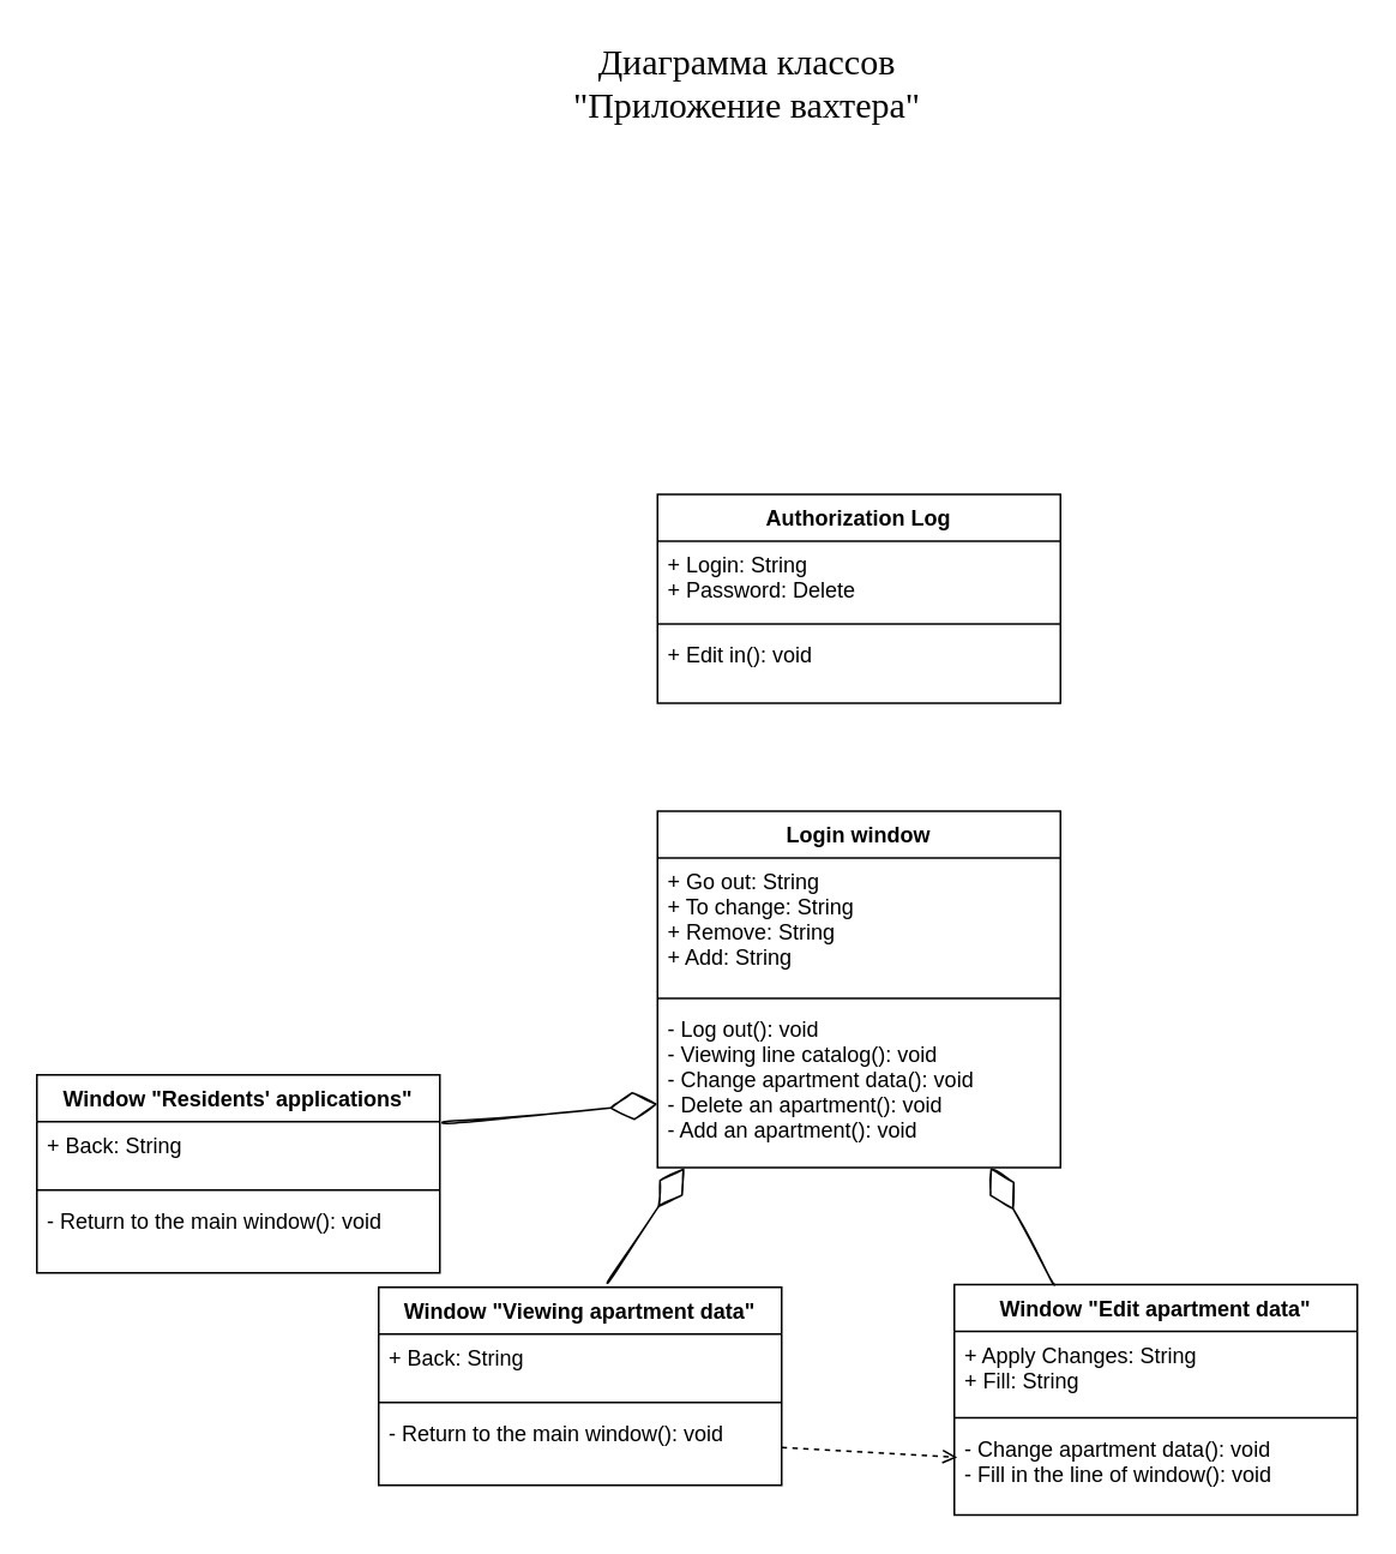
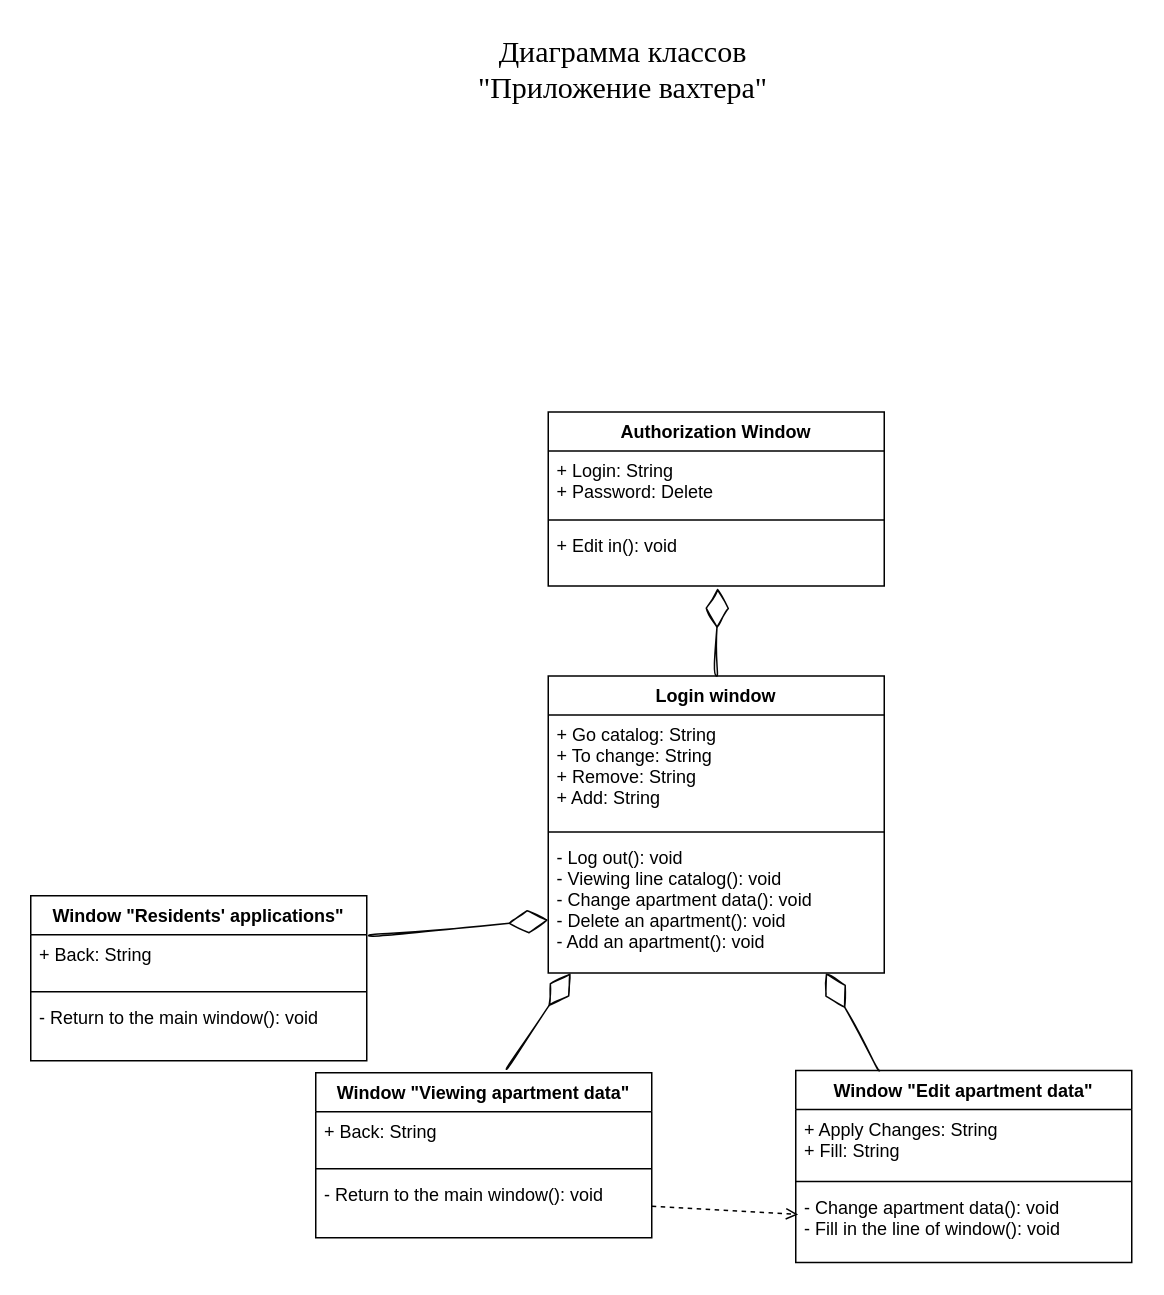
- <mxCell id="12" value="Authorization Log" style="swimlane;fontStyle=1;align=center;verticalAlign=top;childLayout=stackLayout;horizontal=1;startSize=26;horizontalStack=0;resizeParent=1;resizeParentMax=0;resizeLast=0;collapsible=1;marginBottom=0;" parent="1" vertex="1"><mxGeometry x="365" y="274" width="224" height="116" as="geometry" /></mxCell>
+ <mxCell id="12" value="Authorization Window" style="swimlane;fontStyle=1;align=center;verticalAlign=top;childLayout=stackLayout;horizontal=1;startSize=26;horizontalStack=0;resizeParent=1;resizeParentMax=0;resizeLast=0;collapsible=1;marginBottom=0;" parent="1" vertex="1"><mxGeometry x="365" y="274" width="224" height="116" as="geometry" /></mxCell>
+ <mxCell id="6" value="" style="endArrow=diamondThin;endFill=0;endSize=24;html=1;shadow=0;sketch=1;strokeColor=#050505;strokeWidth=1;curved=1;jumpStyle=sharp;jumpSize=7;exitX=0.5;exitY=0;exitDx=0;exitDy=0;entryX=0.504;entryY=1.035;entryDx=0;entryDy=0;entryPerimeter=0;" parent="1" source="2" target="15" edge="1"><mxGeometry width="160" relative="1" as="geometry"><mxPoint x="352.5" y="529" as="sourcePoint" /><mxPoint x="477.177" y="346" as="targetPoint" /></mxGeometry></mxCell>
- <mxCell id="3" value="+ Go out: String&#10;+ To change: String&#10;+ Remove: String&#10;+ Add: String" style="text;strokeColor=none;fillColor=none;align=left;verticalAlign=top;spacingLeft=4;spacingRight=4;overflow=hidden;rotatable=0;points=[[0,0.5],[1,0.5]];portConstraint=eastwest;" parent="2" vertex="1"><mxGeometry y="26" width="224" height="74" as="geometry" /></mxCell>
+ <mxCell id="3" value="+ Go catalog: String&#10;+ To change: String&#10;+ Remove: String&#10;+ Add: String" style="text;strokeColor=none;fillColor=none;align=left;verticalAlign=top;spacingLeft=4;spacingRight=4;overflow=hidden;rotatable=0;points=[[0,0.5],[1,0.5]];portConstraint=eastwest;" parent="2" vertex="1"><mxGeometry y="26" width="224" height="74" as="geometry" /></mxCell>
